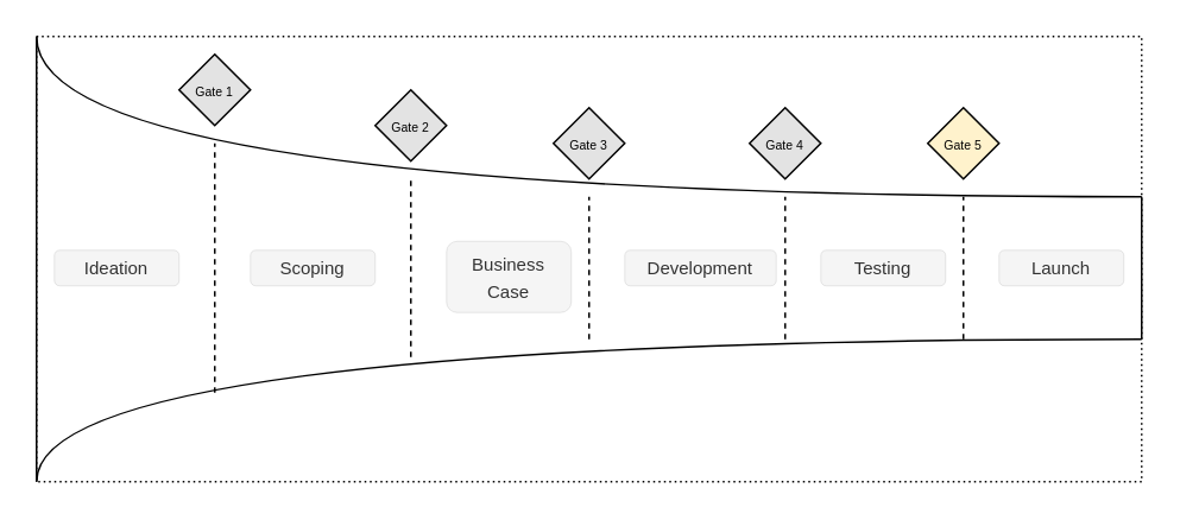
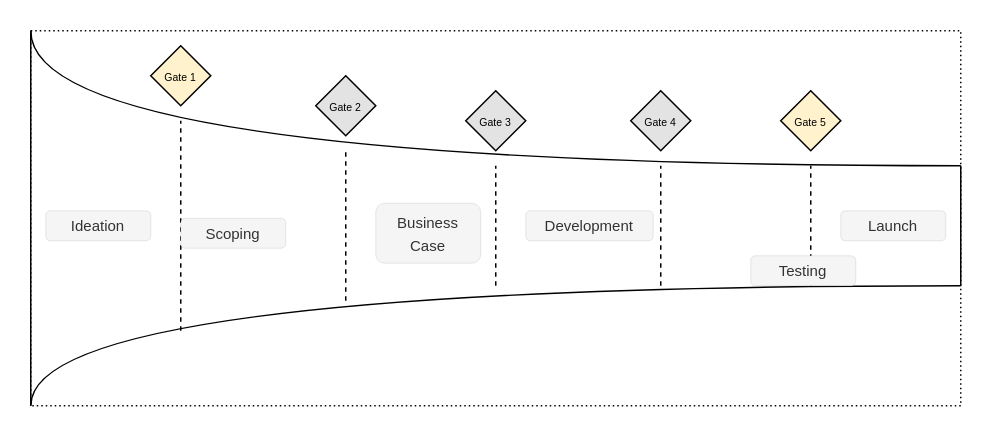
- <mxCell id="13" value="&lt;font style=&quot;font-size: 7px;&quot;&gt;Gate 1&lt;/font&gt;" style="rhombus;whiteSpace=wrap;html=1;fillColor=#E3E3E3;" vertex="1" parent="7"><mxGeometry x="100" y="30" width="40" height="40" as="geometry" /></mxCell>
+ <mxCell id="13" value="&lt;font style=&quot;font-size: 7px;&quot;&gt;Gate 1&lt;/font&gt;" style="rhombus;whiteSpace=wrap;html=1;fillColor=#fff2cc;" vertex="1" parent="7"><mxGeometry x="100" y="30" width="40" height="40" as="geometry" /></mxCell>
- <mxCell id="20" value="&lt;font style=&quot;font-size: 10px;&quot;&gt;Scoping&lt;/font&gt;" style="rounded=1;whiteSpace=wrap;html=1;strokeWidth=0;fillColor=#f5f5f5;fontColor=#333333;strokeColor=#666666;" vertex="1" parent="18"><mxGeometry x="140" y="140" width="70" height="20" as="geometry" /></mxCell>
+ <mxCell id="20" value="&lt;font style=&quot;font-size: 10px;&quot;&gt;Scoping&lt;/font&gt;" style="rounded=1;whiteSpace=wrap;html=1;strokeWidth=0;fillColor=#f5f5f5;fontColor=#333333;strokeColor=#666666;" vertex="1" parent="18"><mxGeometry x="120" y="145" width="70" height="20" as="geometry" /></mxCell>
- <mxCell id="23" value="&lt;font style=&quot;font-size: 10px;&quot;&gt;Testing&lt;/font&gt;" style="rounded=1;whiteSpace=wrap;html=1;strokeWidth=0;fillColor=#f5f5f5;fontColor=#333333;strokeColor=#666666;" vertex="1" parent="18"><mxGeometry x="460" y="140" width="70" height="20" as="geometry" /></mxCell>
+ <mxCell id="23" value="&lt;font style=&quot;font-size: 10px;&quot;&gt;Testing&lt;/font&gt;" style="rounded=1;whiteSpace=wrap;html=1;strokeWidth=0;fillColor=#f5f5f5;fontColor=#333333;strokeColor=#666666;" vertex="1" parent="18"><mxGeometry x="500" y="170" width="70" height="20" as="geometry" /></mxCell>
